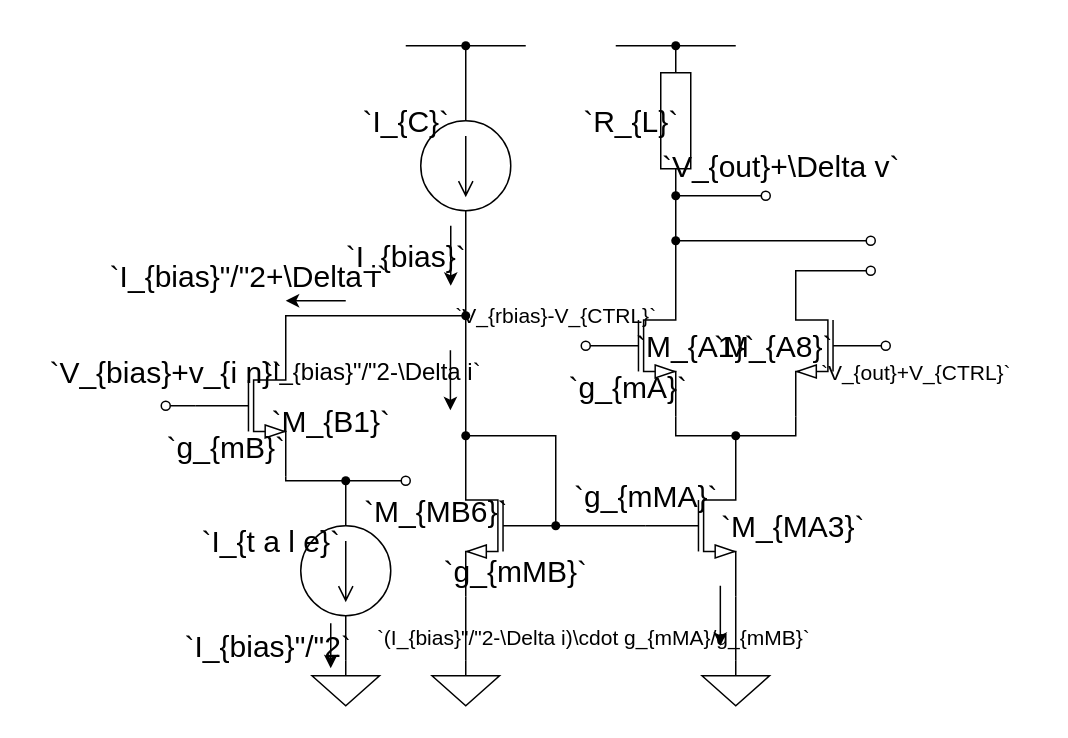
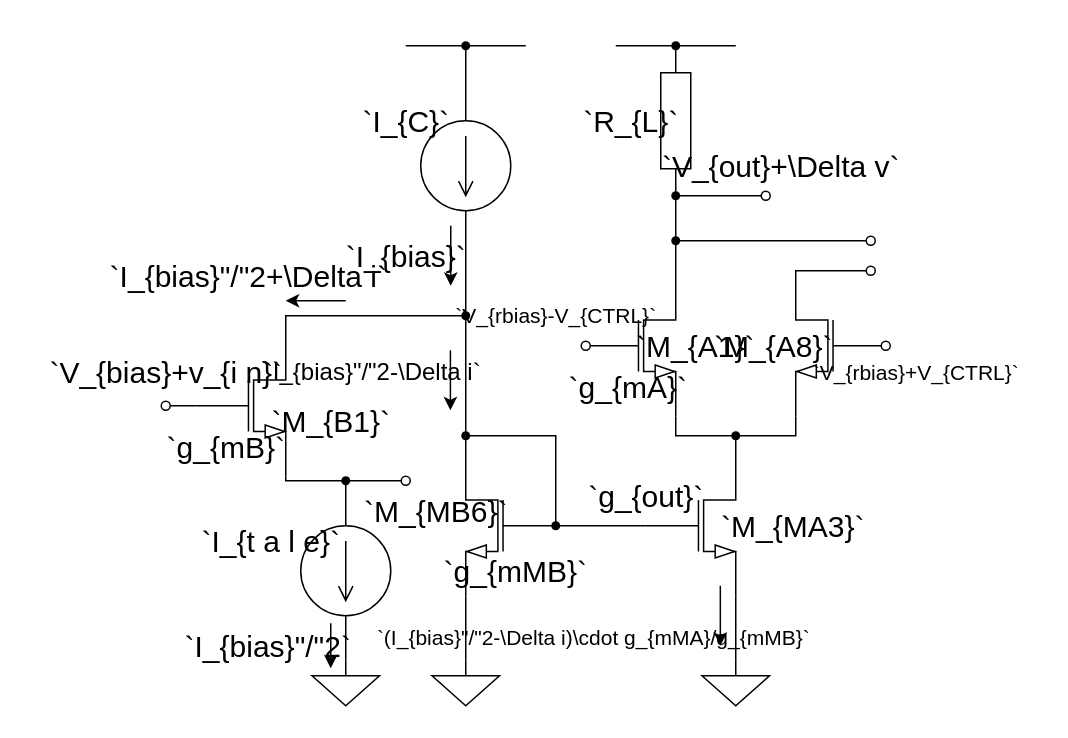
- <mxCell id="67" value="&lt;font style=&quot;font-size: 14px;&quot;&gt;`V_{out}+V_{CTRL}`&lt;/font&gt;" style="text;html=1;align=center;verticalAlign=middle;resizable=0;points=[];autosize=1;strokeColor=none;fillColor=none;fontSize=14;fontFamily=Helvetica;fontColor=default;" parent="1" vertex="1"><mxGeometry x="530" y="233" width="160" height="30" as="geometry" /></mxCell>
+ <mxCell id="67" value="&lt;font style=&quot;font-size: 14px;&quot;&gt;`V_{rbias}+V_{CTRL}`&lt;/font&gt;" style="text;html=1;align=center;verticalAlign=middle;resizable=0;points=[];autosize=1;strokeColor=none;fillColor=none;fontSize=14;fontFamily=Helvetica;fontColor=default;" parent="1" vertex="1"><mxGeometry x="530" y="233" width="160" height="30" as="geometry" /></mxCell>
- <mxCell id="82" value="&lt;font style=&quot;font-size: 20px;&quot;&gt;`g_{mMA}`&lt;/font&gt;" style="text;html=1;align=center;verticalAlign=middle;resizable=0;points=[];autosize=1;strokeColor=none;fillColor=none;fontSize=11;fontFamily=Helvetica;fontColor=default;" vertex="1" parent="1"><mxGeometry x="370" y="310" width="120" height="40" as="geometry" /></mxCell>
+ <mxCell id="82" value="&lt;font style=&quot;font-size: 20px;&quot;&gt;`g_{out}`&lt;/font&gt;" style="text;html=1;align=center;verticalAlign=middle;resizable=0;points=[];autosize=1;strokeColor=none;fillColor=none;fontSize=11;fontFamily=Helvetica;fontColor=default;" vertex="1" parent="1"><mxGeometry x="370" y="310" width="120" height="40" as="geometry" /></mxCell>
